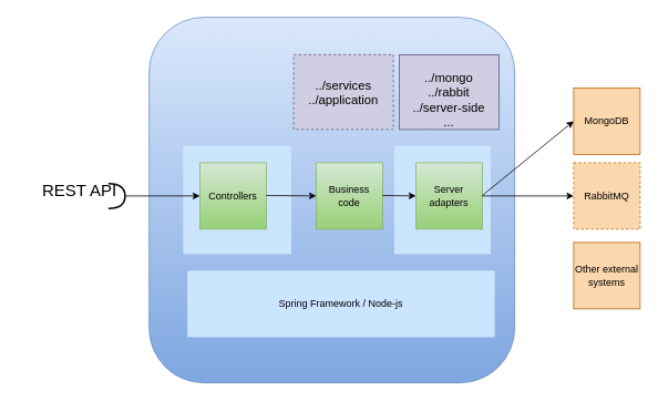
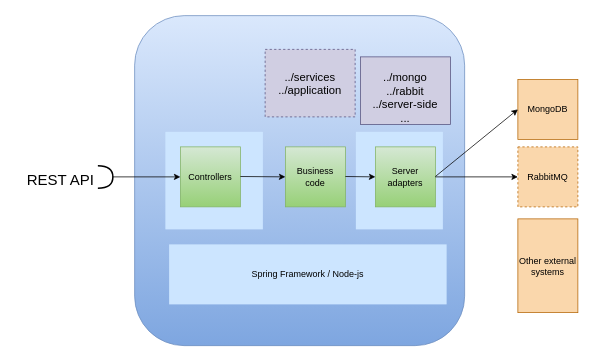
- <mxCell id="15" value="&lt;div&gt;&lt;br&gt;&lt;/div&gt;&lt;div&gt;../mongo&lt;/div&gt;&lt;div&gt;../rabbit&lt;/div&gt;&lt;div&gt;../server-side&lt;/div&gt;&lt;div&gt;...&lt;br&gt;&lt;/div&gt;" style="rounded=0;whiteSpace=wrap;html=1;strokeWidth=1;fontSize=15;fillColor=#d0cee2;strokeColor=#56517e;" parent="1" vertex="1"><mxGeometry x="480" y="65" width="120" height="90" as="geometry" /></mxCell>
+ <mxCell id="15" value="&lt;div&gt;&lt;br&gt;&lt;/div&gt;&lt;div&gt;../mongo&lt;/div&gt;&lt;div&gt;../rabbit&lt;/div&gt;&lt;div&gt;../server-side&lt;/div&gt;&lt;div&gt;...&lt;br&gt;&lt;/div&gt;" style="rounded=0;whiteSpace=wrap;html=1;strokeWidth=1;fontSize=15;fillColor=#d0cee2;strokeColor=#56517e;" parent="1" vertex="1"><mxGeometry x="480" y="75" width="120" height="90" as="geometry" /></mxCell>
- <mxCell id="20" value="REST API " style="verticalLabelPosition=bottom;verticalAlign=top;html=1;shape=mxgraph.basic.rect;fillColor2=none;strokeWidth=0;size=20;indent=5;fillColor=none;fontSize=20;strokeColor=none;" parent="1" vertex="1"><mxGeometry x="35" y="150" width="120" height="60" as="geometry" /></mxCell>
+ <mxCell id="20" value="REST API " style="verticalLabelPosition=bottom;verticalAlign=top;html=1;shape=mxgraph.basic.rect;fillColor2=none;strokeWidth=0;size=20;indent=5;fillColor=none;fontSize=20;strokeColor=none;" parent="1" vertex="1"><mxGeometry x="20" y="160" width="120" height="60" as="geometry" /></mxCell>
- <mxCell id="17" value="Other external systems" style="whiteSpace=wrap;html=1;aspect=fixed;fillColor=#fad7ac;strokeColor=#b46504;" parent="1" vertex="1"><mxGeometry x="690" y="291" width="80" height="80" as="geometry" /></mxCell>
+ <mxCell id="17" value="Other external systems" style="whiteSpace=wrap;html=1;aspect=fixed;fillColor=#fad7ac;strokeColor=#b46504;" parent="1" vertex="1"><mxGeometry x="690" y="291" width="80" height="125" as="geometry" /></mxCell>
